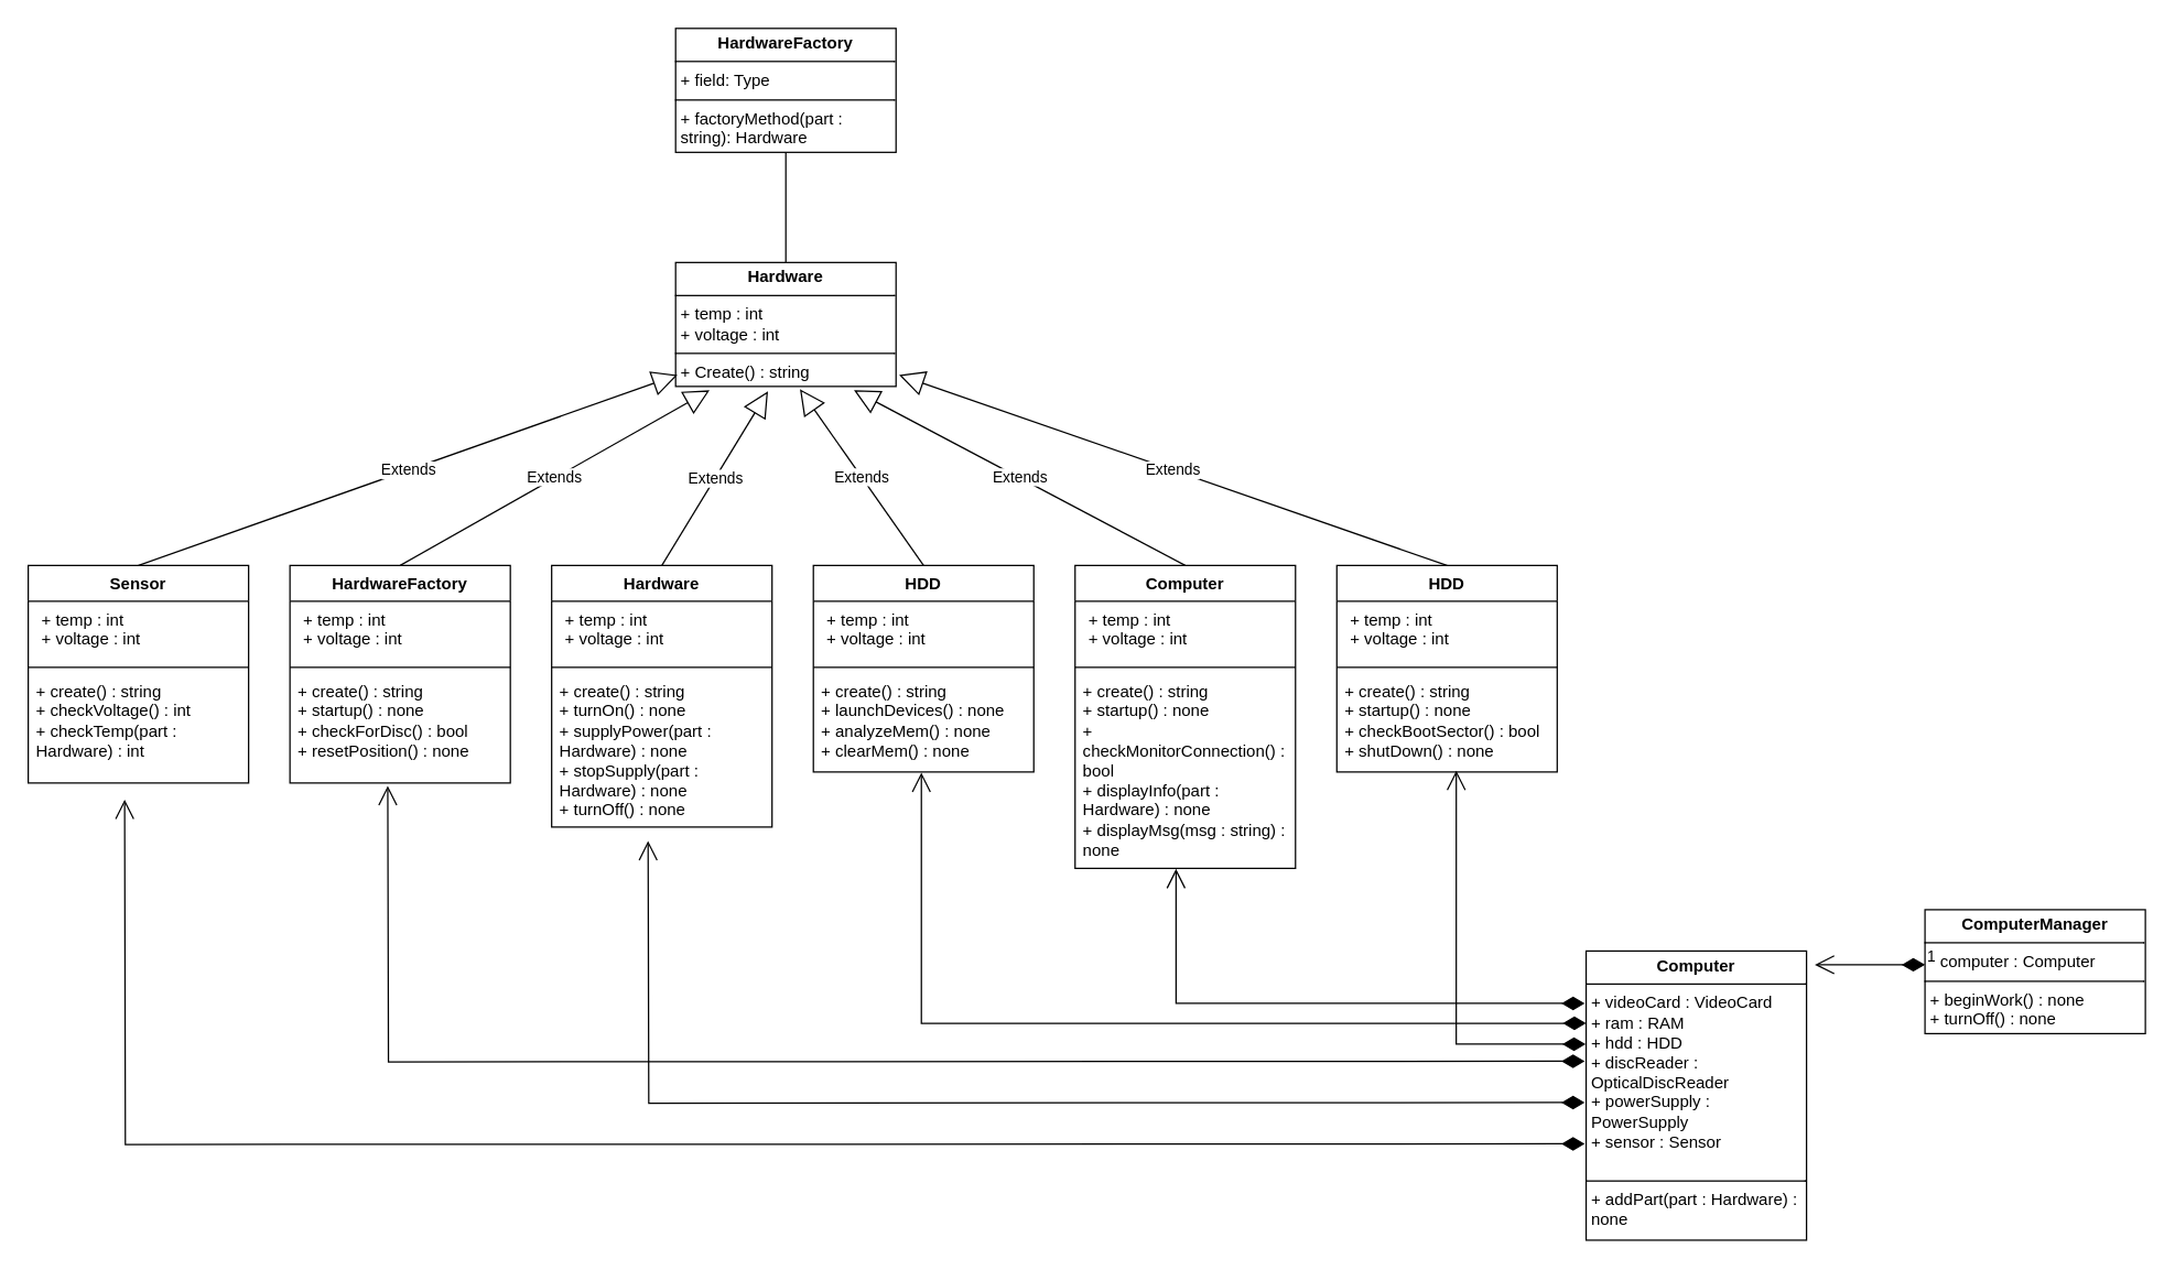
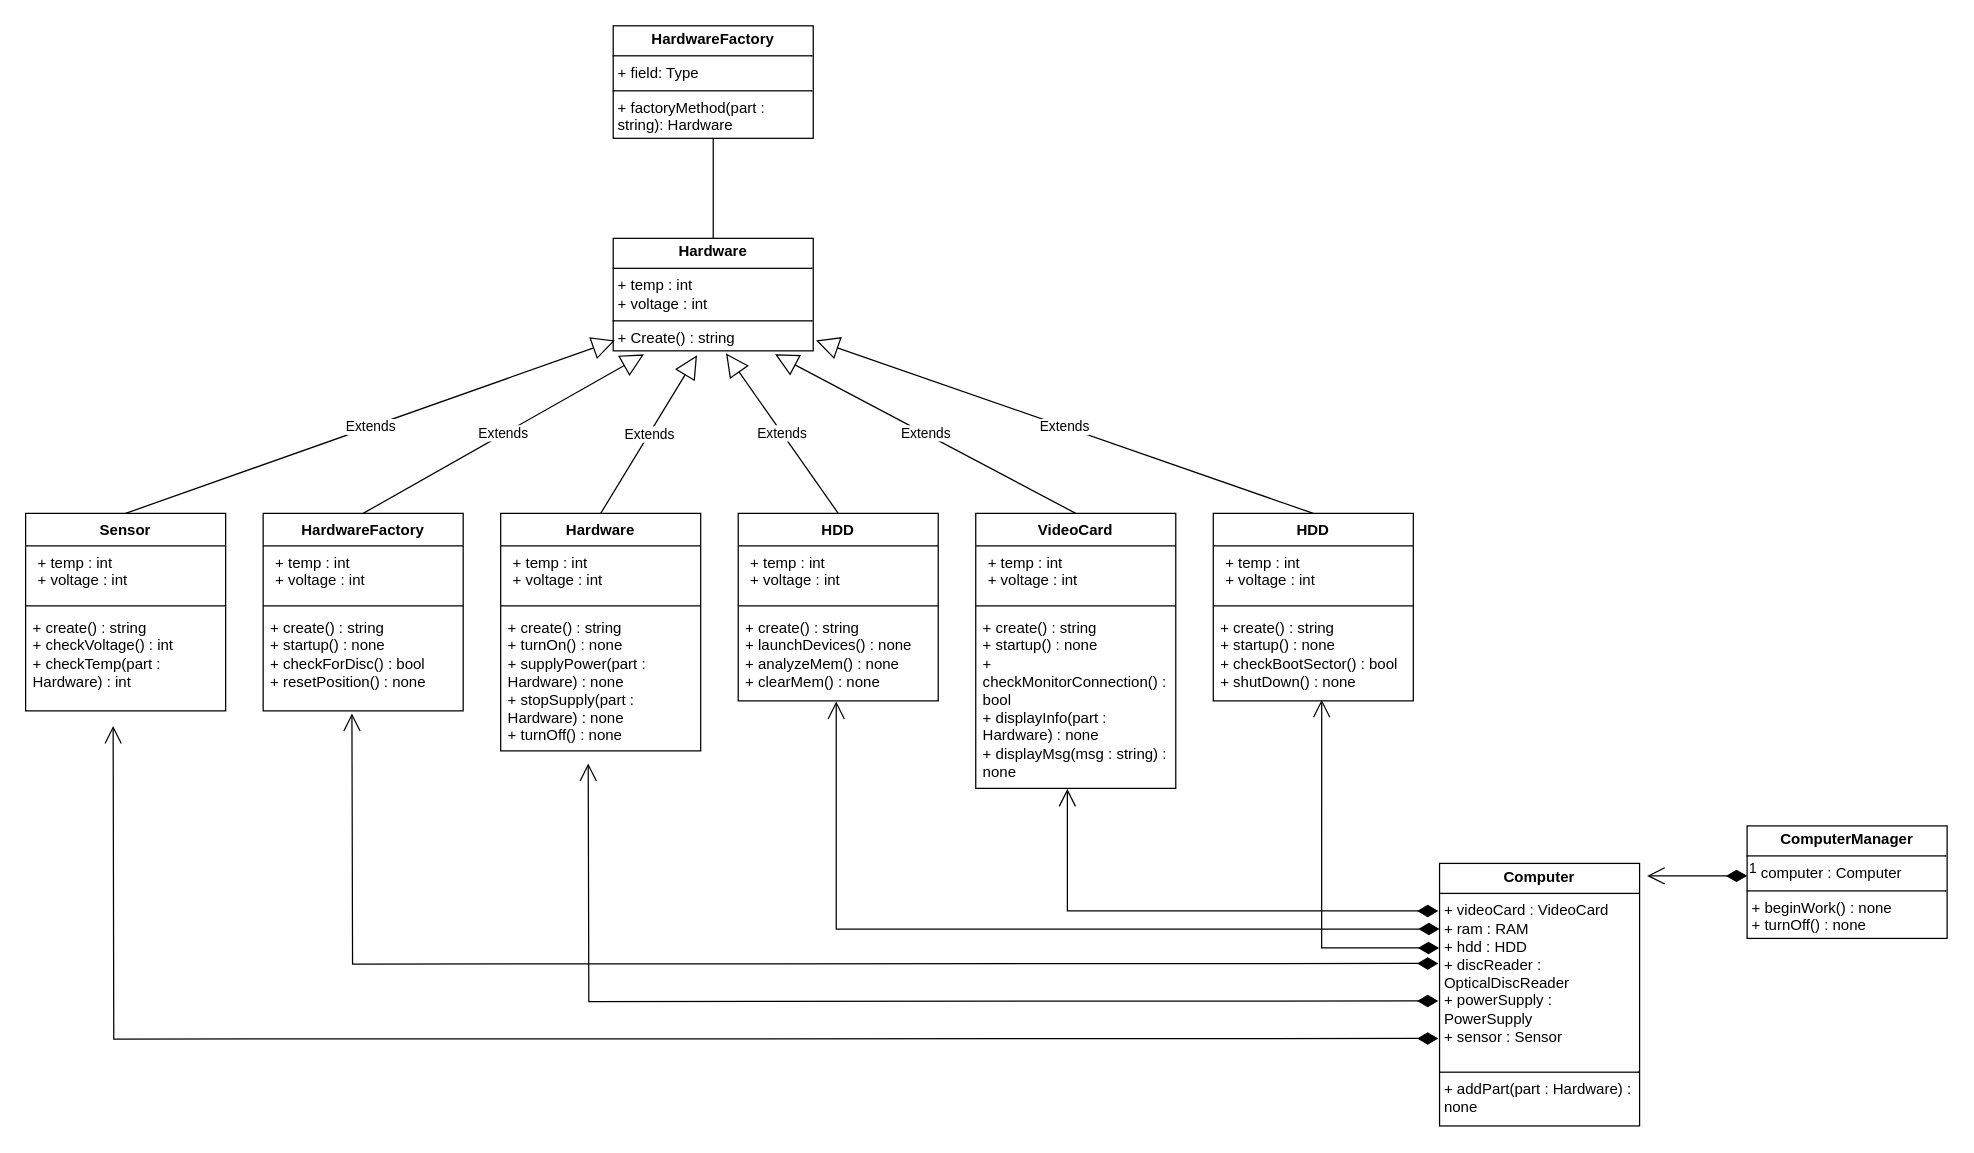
- <mxCell id="2" value="Computer" style="swimlane;fontStyle=1;align=center;verticalAlign=top;childLayout=stackLayout;horizontal=1;startSize=26;horizontalStack=0;resizeParent=1;resizeParentMax=0;resizeLast=0;collapsible=1;marginBottom=0;whiteSpace=wrap;html=1;" parent="1" vertex="1"><mxGeometry x="780" y="410" width="160" height="220" as="geometry" /></mxCell>
+ <mxCell id="2" value="VideoCard" style="swimlane;fontStyle=1;align=center;verticalAlign=top;childLayout=stackLayout;horizontal=1;startSize=26;horizontalStack=0;resizeParent=1;resizeParentMax=0;resizeLast=0;collapsible=1;marginBottom=0;whiteSpace=wrap;html=1;" parent="1" vertex="1"><mxGeometry x="780" y="410" width="160" height="220" as="geometry" /></mxCell>
